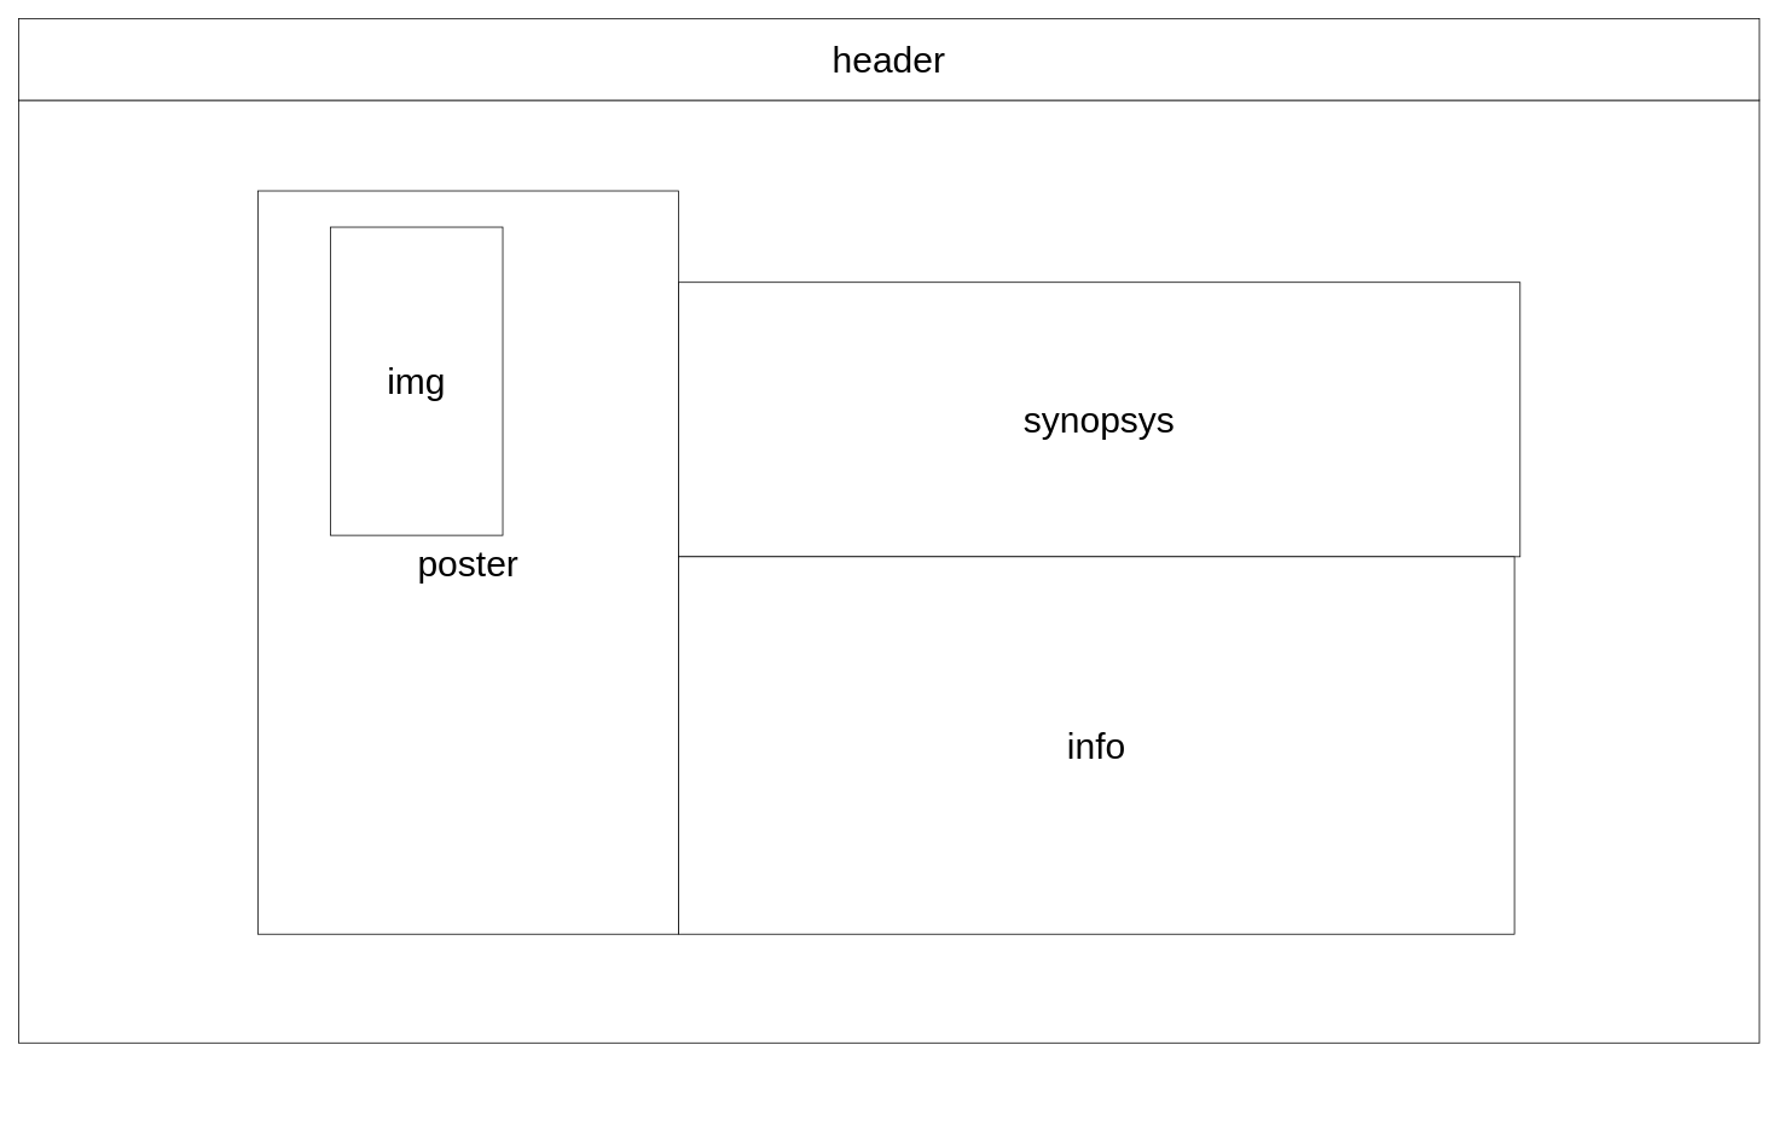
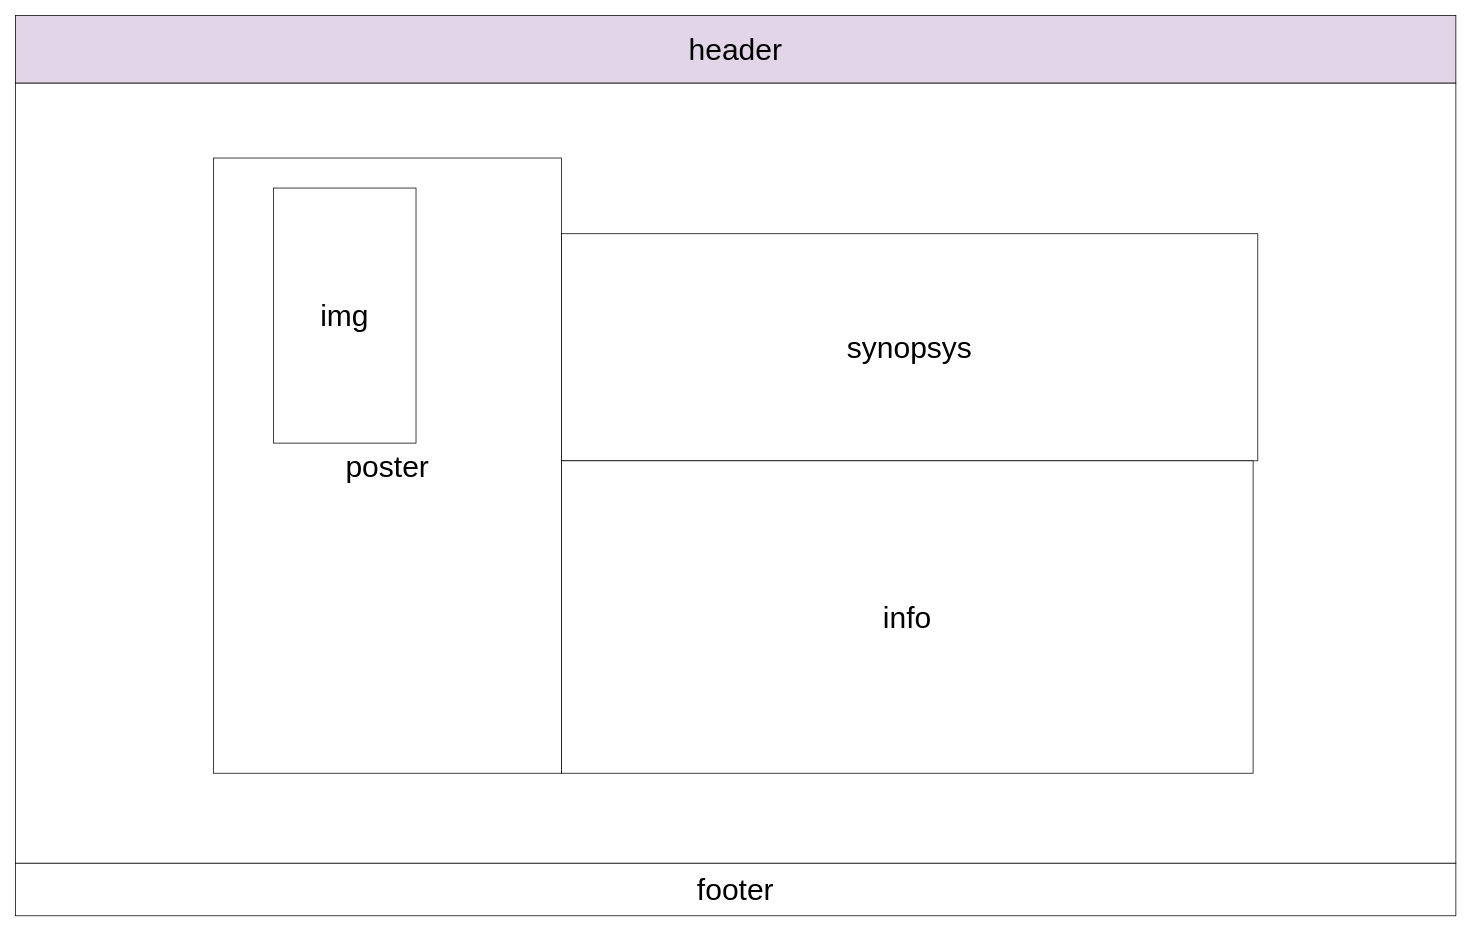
- <mxCell id="3" value="header" style="rounded=0;whiteSpace=wrap;html=1;fontSize=40;" parent="1" vertex="1"><mxGeometry width="1920" height="90" as="geometry" x="20" y="20" /></mxCell>
+ <mxCell id="3" value="header" style="rounded=0;whiteSpace=wrap;html=1;fontSize=40;fillColor=#e1d5e7;" parent="1" vertex="1"><mxGeometry width="1920" height="90" as="geometry" x="20" y="20" /></mxCell>
+ <mxCell id="4" value="footer" style="rounded=0;whiteSpace=wrap;html=1;fontSize=40;" parent="1" vertex="1"><mxGeometry y="1150" width="1920" height="70" as="geometry" x="20" /></mxCell>
